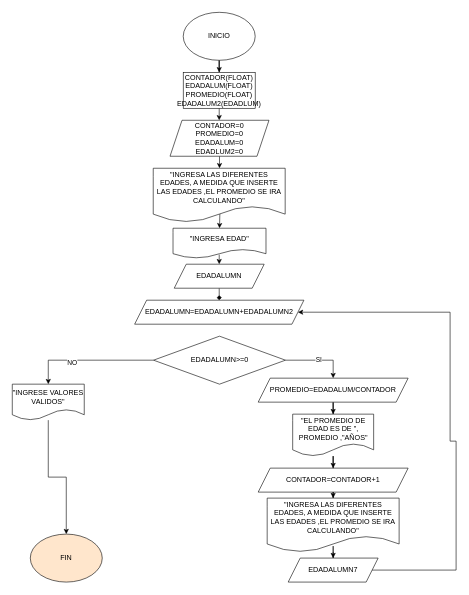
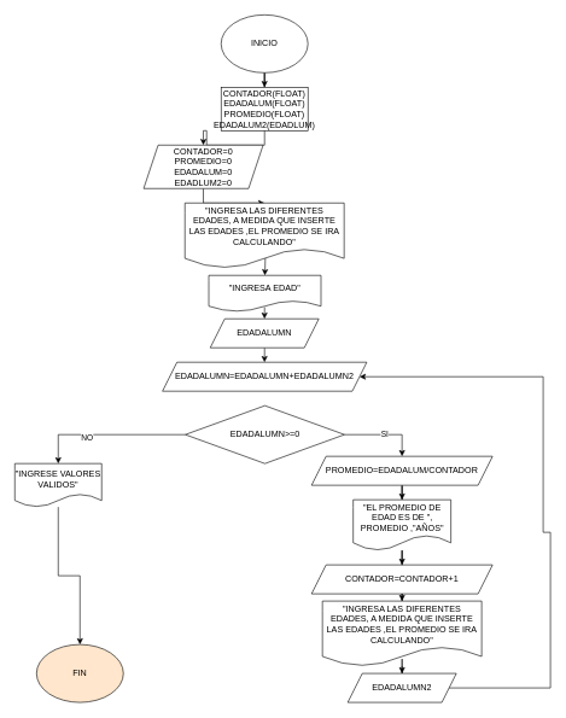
- <mxCell id="7" value="CONTADOR=0&lt;br&gt;PROMEDIO=0&lt;br&gt;EDADALUM=0&lt;br&gt;EDADLUM2=0" style="shape=parallelogram;perimeter=parallelogramPerimeter;whiteSpace=wrap;html=1;fixedSize=1;" vertex="1" parent="1"><mxGeometry x="283" y="200" width="165" height="60" as="geometry" /></mxCell>
+ <mxCell id="7" value="CONTADOR=0&lt;br&gt;PROMEDIO=0&lt;br&gt;EDADALUM=0&lt;br&gt;EDADLUM2=0" style="shape=parallelogram;perimeter=parallelogramPerimeter;whiteSpace=wrap;html=1;fixedSize=1;" vertex="1" parent="1"><mxGeometry x="198" y="200" width="165" height="60" as="geometry" /></mxCell>
- <mxCell id="12" style="edgeStyle=orthogonalEdgeStyle;rounded=0;orthogonalLoop=1;jettySize=auto;html=1;entryX=0.5;entryY=0;entryDx=0;entryDy=0;endArrow=diamond;" edge="1" parent="1" source="13" target="28"><mxGeometry relative="1" as="geometry" /></mxCell>
+ <mxCell id="12" style="edgeStyle=orthogonalEdgeStyle;rounded=0;orthogonalLoop=1;jettySize=auto;html=1;entryX=0.5;entryY=0;entryDx=0;entryDy=0;" edge="1" parent="1" source="13" target="28"><mxGeometry relative="1" as="geometry" /></mxCell>
- <mxCell id="27" value="EDADALUMN7" style="shape=parallelogram;perimeter=parallelogramPerimeter;whiteSpace=wrap;html=1;fixedSize=1;" vertex="1" parent="1"><mxGeometry x="480" y="930" width="150" height="40" as="geometry" /></mxCell>
+ <mxCell id="27" value="EDADALUMN2" style="shape=parallelogram;perimeter=parallelogramPerimeter;whiteSpace=wrap;html=1;fixedSize=1;" vertex="1" parent="1"><mxGeometry x="480" y="930" width="150" height="40" as="geometry" /></mxCell>
